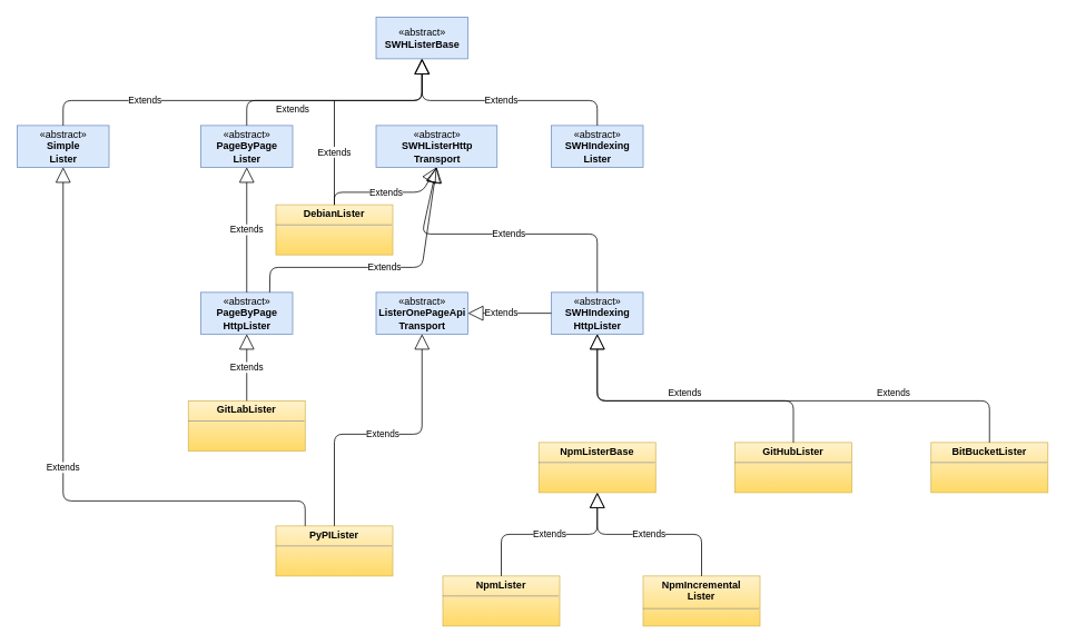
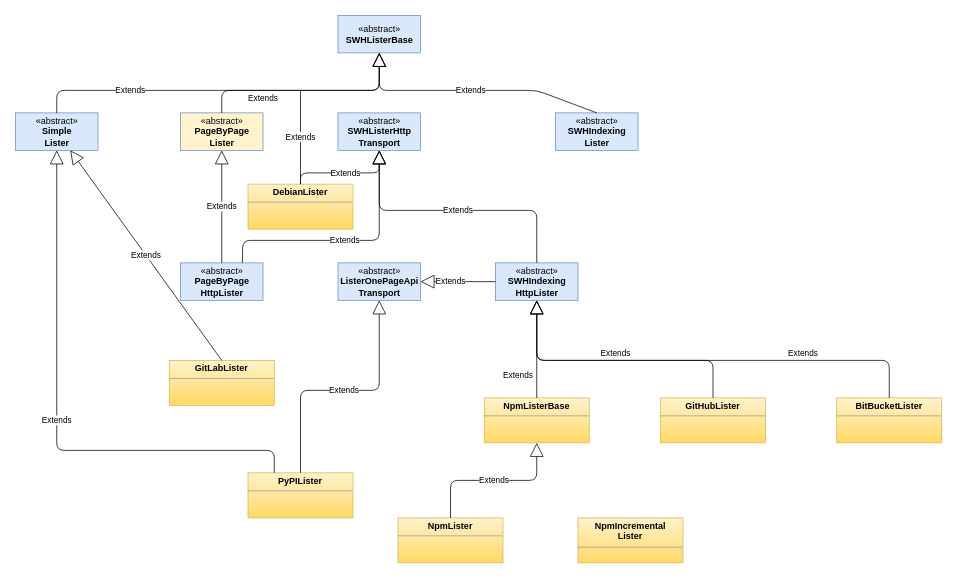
- <mxCell id="5" value="«abstract»&lt;br&gt;&lt;b&gt;PageByPage&lt;br&gt;Lister&lt;/b&gt;" style="html=1;strokeColor=#6c8ebf;fillColor=#dae8fc;" vertex="1" parent="1"><mxGeometry x="240" y="150" width="110" height="50" as="geometry" /></mxCell>
+ <mxCell id="5" value="«abstract»&lt;br&gt;&lt;b&gt;PageByPage&lt;br&gt;Lister&lt;/b&gt;" style="html=1;strokeColor=#6c8ebf;fillColor=#fff2cc;" vertex="1" parent="1"><mxGeometry x="240" y="150" width="110" height="50" as="geometry" /></mxCell>
- <mxCell id="4" value="«abstract»&lt;br&gt;&lt;b&gt;SWHListerHttp&lt;br&gt;Transport&lt;/b&gt;" style="html=1;strokeColor=#6c8ebf;fillColor=#dae8fc;" vertex="1" parent="1"><mxGeometry x="450" y="150" width="145" height="50" as="geometry" /></mxCell>
+ <mxCell id="4" value="«abstract»&lt;br&gt;&lt;b&gt;SWHListerHttp&lt;br&gt;Transport&lt;/b&gt;" style="html=1;strokeColor=#6c8ebf;fillColor=#dae8fc;" vertex="1" parent="1"><mxGeometry x="450" y="150" width="110" height="50" as="geometry" /></mxCell>
- <mxCell id="3" value="«abstract»&lt;br&gt;&lt;b&gt;SWHIndexing&lt;br&gt;Lister&lt;/b&gt;" style="html=1;strokeColor=#6c8ebf;fillColor=#dae8fc;" vertex="1" parent="1"><mxGeometry x="660" y="150" width="110" height="50" as="geometry" /></mxCell>
+ <mxCell id="3" value="«abstract»&lt;br&gt;&lt;b&gt;SWHIndexing&lt;br&gt;Lister&lt;/b&gt;" style="html=1;strokeColor=#6c8ebf;fillColor=#dae8fc;" vertex="1" parent="1"><mxGeometry x="740" y="150" width="110" height="50" as="geometry" /></mxCell>
- <mxCell id="18" value="Extends" style="endArrow=block;endSize=16;endFill=0;html=1;entryX=0.5;entryY=1;entryDx=0;entryDy=0;exitX=0.5;exitY=0;exitDx=0;exitDy=0;" edge="1" parent="1" source="11" target="9"><mxGeometry width="160" relative="1" as="geometry"><mxPoint x="100" y="710" as="sourcePoint" /><mxPoint x="260" y="710" as="targetPoint" /></mxGeometry></mxCell>
+ <mxCell id="18" value="Extends" style="endArrow=block;endSize=16;endFill=0;html=1;exitX=0.5;exitY=0;exitDx=0;exitDy=0;" edge="1" parent="1" source="11" target="6"><mxGeometry width="160" relative="1" as="geometry"><mxPoint x="100" y="710" as="sourcePoint" /><mxPoint x="260" y="710" as="targetPoint" /></mxGeometry></mxCell>
+ <mxCell id="22" value="Extends" style="endArrow=block;endSize=16;endFill=0;html=1;" edge="1" parent="1" source="15" target="8"><mxGeometry x="-0.538" y="25" width="160" relative="1" as="geometry"><mxPoint x="720" y="460" as="sourcePoint" /><mxPoint x="720" y="380" as="targetPoint" /><mxPoint as="offset" /></mxGeometry></mxCell>
- <mxCell id="29" value="Extends" style="endArrow=block;endSize=16;endFill=0;html=1;exitX=0.5;exitY=0;exitDx=0;exitDy=0;entryX=0.5;entryY=1;entryDx=0;entryDy=0;" edge="1" parent="1" source="14" target="15"><mxGeometry width="160" relative="1" as="geometry"><mxPoint x="780" y="660" as="sourcePoint" /><mxPoint x="780" y="580" as="targetPoint" /><Array as="points"><mxPoint x="840" y="640" /><mxPoint x="715" y="640" /></Array></mxGeometry></mxCell>
